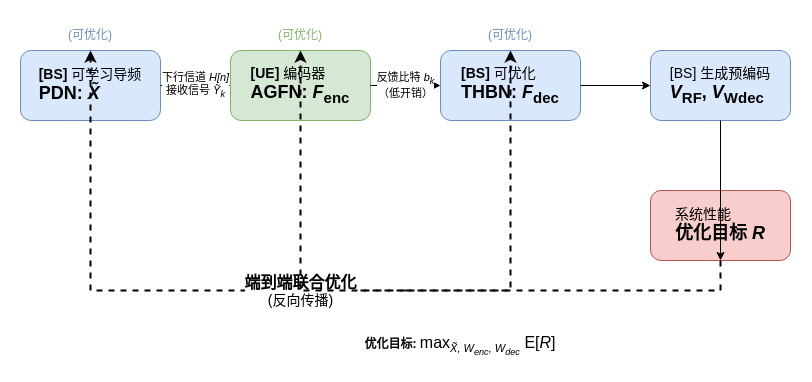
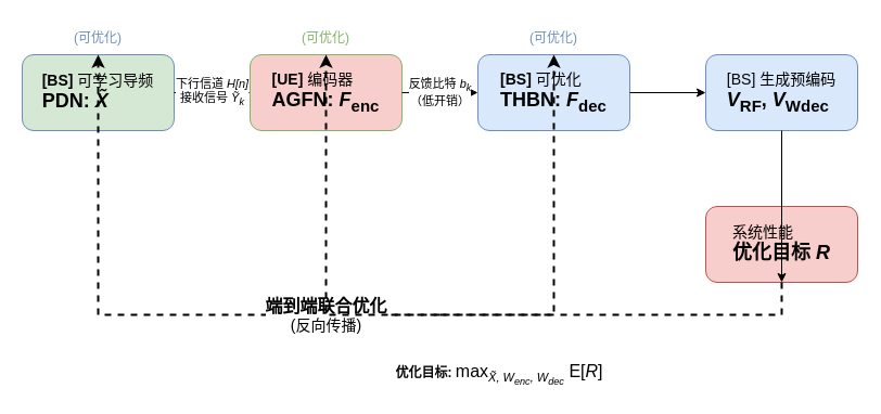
- <mxCell id="2" value="&lt;div style=&quot;text-align: left;&quot;&gt;&lt;font style=&quot;font-size: 14px;&quot;&gt;&lt;b&gt;[BS]&lt;/b&gt; 可学习导频&lt;/font&gt;&lt;/div&gt;&lt;div style=&quot;text-align: left;&quot;&gt;&lt;font style=&quot;font-size: 18px;&quot;&gt;&lt;b&gt;PDN: &lt;i&gt;X̃&lt;/i&gt;&lt;/b&gt;&lt;/font&gt;&lt;/div&gt;" style="rounded=1;whiteSpace=wrap;html=1;fillColor=#dae8fc;strokeColor=#6c8ebf;" vertex="1" parent="1"><mxGeometry x="20" y="50" width="140" height="70" as="geometry" /></mxCell>
+ <mxCell id="2" value="&lt;div style=&quot;text-align: left;&quot;&gt;&lt;font style=&quot;font-size: 14px;&quot;&gt;&lt;b&gt;[BS]&lt;/b&gt; 可学习导频&lt;/font&gt;&lt;/div&gt;&lt;div style=&quot;text-align: left;&quot;&gt;&lt;font style=&quot;font-size: 18px;&quot;&gt;&lt;b&gt;PDN: &lt;i&gt;X̃&lt;/i&gt;&lt;/b&gt;&lt;/font&gt;&lt;/div&gt;" style="rounded=1;whiteSpace=wrap;html=1;fillColor=#d5e8d4;strokeColor=#6c8ebf;" vertex="1" parent="1"><mxGeometry x="20" y="50" width="140" height="70" as="geometry" /></mxCell>
- <mxCell id="3" value="&lt;div style=&quot;text-align: left;&quot;&gt;&lt;font style=&quot;font-size: 14px;&quot;&gt;&lt;b&gt;[UE]&lt;/b&gt; 编码器&lt;/font&gt;&lt;/div&gt;&lt;div style=&quot;text-align: left;&quot;&gt;&lt;font style=&quot;font-size: 18px;&quot;&gt;&lt;b&gt;AGFN: &lt;i&gt;F&lt;/i&gt;&lt;sub&gt;enc&lt;/sub&gt;&lt;/b&gt;&lt;/font&gt;&lt;/div&gt;" style="rounded=1;whiteSpace=wrap;html=1;fillColor=#d5e8d4;strokeColor=#82b366;" vertex="1" parent="1"><mxGeometry x="230" y="50" width="140" height="70" as="geometry" /></mxCell>
+ <mxCell id="3" value="&lt;div style=&quot;text-align: left;&quot;&gt;&lt;font style=&quot;font-size: 14px;&quot;&gt;&lt;b&gt;[UE]&lt;/b&gt; 编码器&lt;/font&gt;&lt;/div&gt;&lt;div style=&quot;text-align: left;&quot;&gt;&lt;font style=&quot;font-size: 18px;&quot;&gt;&lt;b&gt;AGFN: &lt;i&gt;F&lt;/i&gt;&lt;sub&gt;enc&lt;/sub&gt;&lt;/b&gt;&lt;/font&gt;&lt;/div&gt;" style="rounded=1;whiteSpace=wrap;html=1;fillColor=#f8cecc;strokeColor=#82b366;" vertex="1" parent="1"><mxGeometry x="230" y="50" width="140" height="70" as="geometry" /></mxCell>
